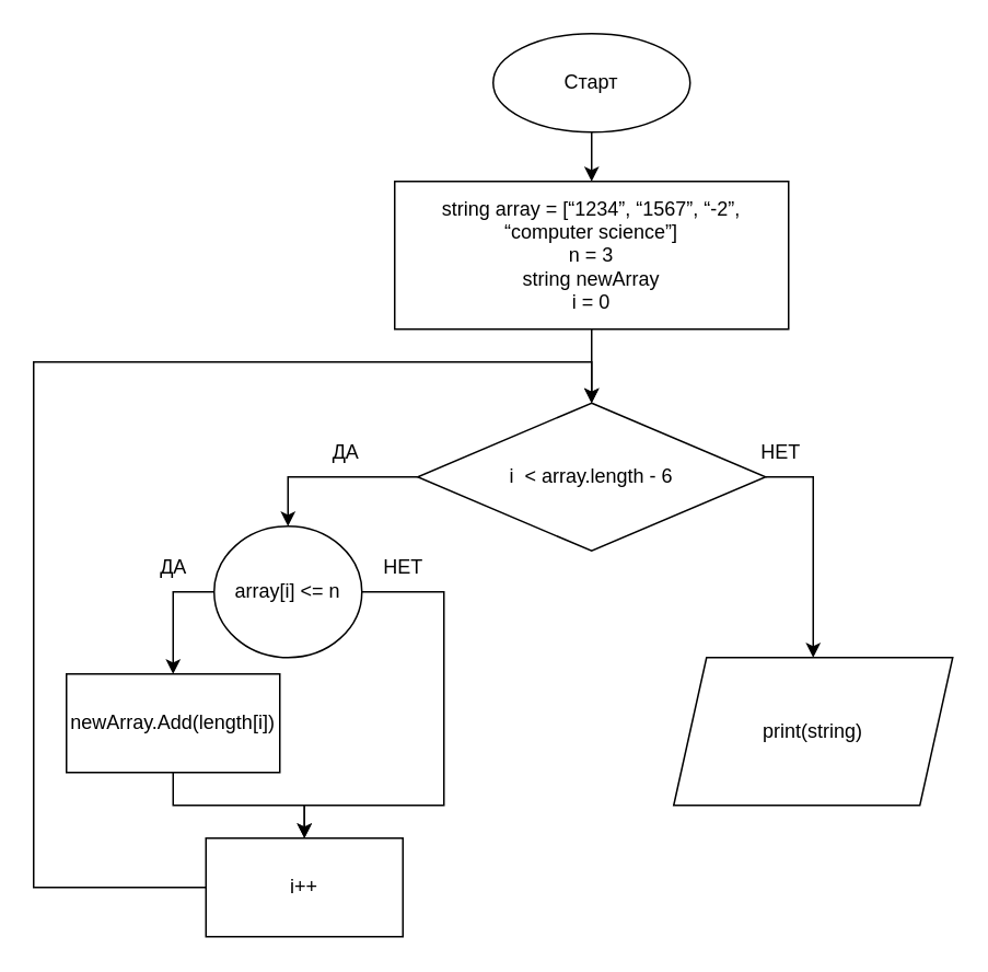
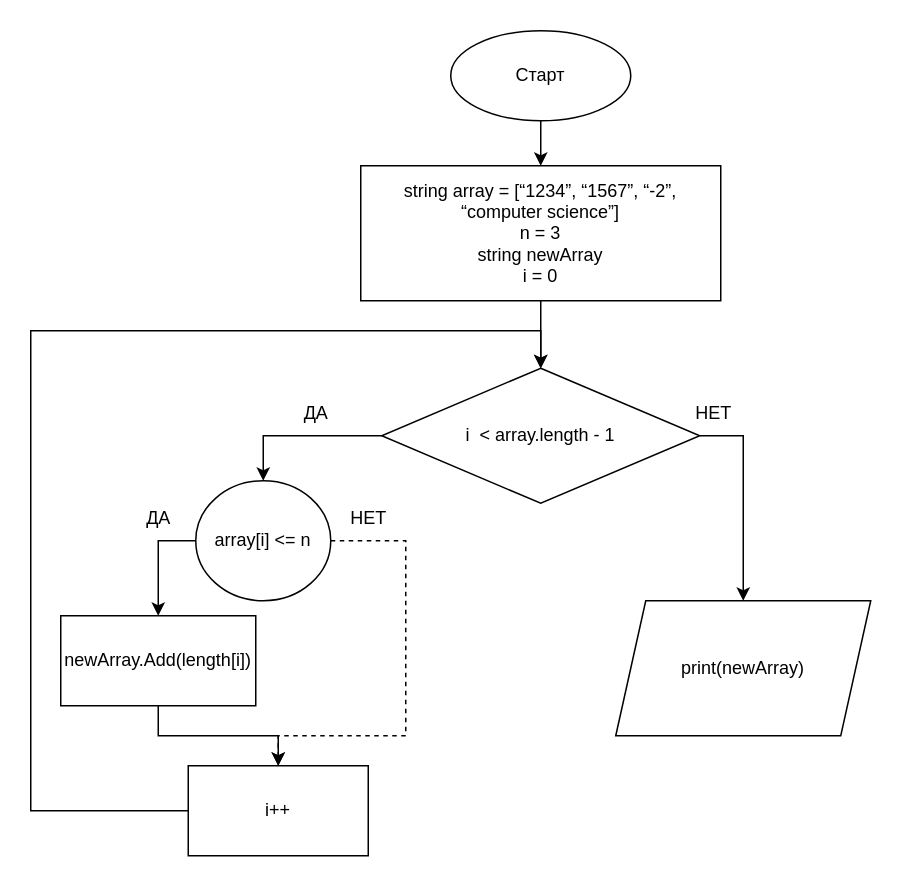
- <mxCell id="8" value="i&amp;nbsp; &amp;lt; array.length - 6" style="rhombus;whiteSpace=wrap;html=1;" vertex="1" parent="1"><mxGeometry x="254" y="245" width="212" height="90" as="geometry" /></mxCell>
+ <mxCell id="8" value="i&amp;nbsp; &amp;lt; array.length - 1" style="rhombus;whiteSpace=wrap;html=1;" vertex="1" parent="1"><mxGeometry x="254" y="245" width="212" height="90" as="geometry" /></mxCell>
- <mxCell id="12" value="" style="edgeStyle=orthogonalEdgeStyle;rounded=0;orthogonalLoop=1;jettySize=auto;html=1;exitX=1;exitY=0.5;exitDx=0;exitDy=0;entryX=0.5;entryY=0;entryDx=0;entryDy=0;" edge="1" parent="1" source="13" target="15"><mxGeometry relative="1" as="geometry"><mxPoint x="210" y="480" as="targetPoint" /><Array as="points"><mxPoint x="270" y="360" /><mxPoint x="270" y="490" /><mxPoint x="185" y="490" /></Array></mxGeometry></mxCell>
+ <mxCell id="12" value="" style="edgeStyle=orthogonalEdgeStyle;rounded=0;orthogonalLoop=1;jettySize=auto;html=1;exitX=1;exitY=0.5;exitDx=0;exitDy=0;entryX=0.5;entryY=0;entryDx=0;entryDy=0;dashed=1;" edge="1" parent="1" source="13" target="15"><mxGeometry relative="1" as="geometry"><mxPoint x="210" y="480" as="targetPoint" /><Array as="points"><mxPoint x="270" y="360" /><mxPoint x="270" y="490" /><mxPoint x="185" y="490" /></Array></mxGeometry></mxCell>
- <mxCell id="16" value="print(string)" style="shape=parallelogram;perimeter=parallelogramPerimeter;whiteSpace=wrap;html=1;fixedSize=1;" vertex="1" parent="1"><mxGeometry x="410" y="400" width="170" height="90" as="geometry" /></mxCell>
+ <mxCell id="16" value="print(newArray)" style="shape=parallelogram;perimeter=parallelogramPerimeter;whiteSpace=wrap;html=1;fixedSize=1;" vertex="1" parent="1"><mxGeometry x="410" y="400" width="170" height="90" as="geometry" /></mxCell>
